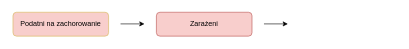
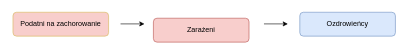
- <mxCell id="4" value="Zarażeni" style="rounded=1;whiteSpace=wrap;html=1;fillColor=#f8cecc;strokeColor=#b85450;" vertex="1" parent="1"><mxGeometry x="260" y="20" width="160" height="40" as="geometry" /></mxCell>
+ <mxCell id="4" value="Zarażeni" style="rounded=1;whiteSpace=wrap;html=1;fillColor=#f8cecc;strokeColor=#b85450;" vertex="1" parent="1"><mxGeometry x="255" y="30" width="160" height="40" as="geometry" /></mxCell>
+ <mxCell id="6" value="Ozdrowieńcy" style="rounded=1;whiteSpace=wrap;html=1;fillColor=#dae8fc;strokeColor=#6c8ebf;" vertex="1" parent="1"><mxGeometry x="500" y="20" width="160" height="40" as="geometry" /></mxCell>
